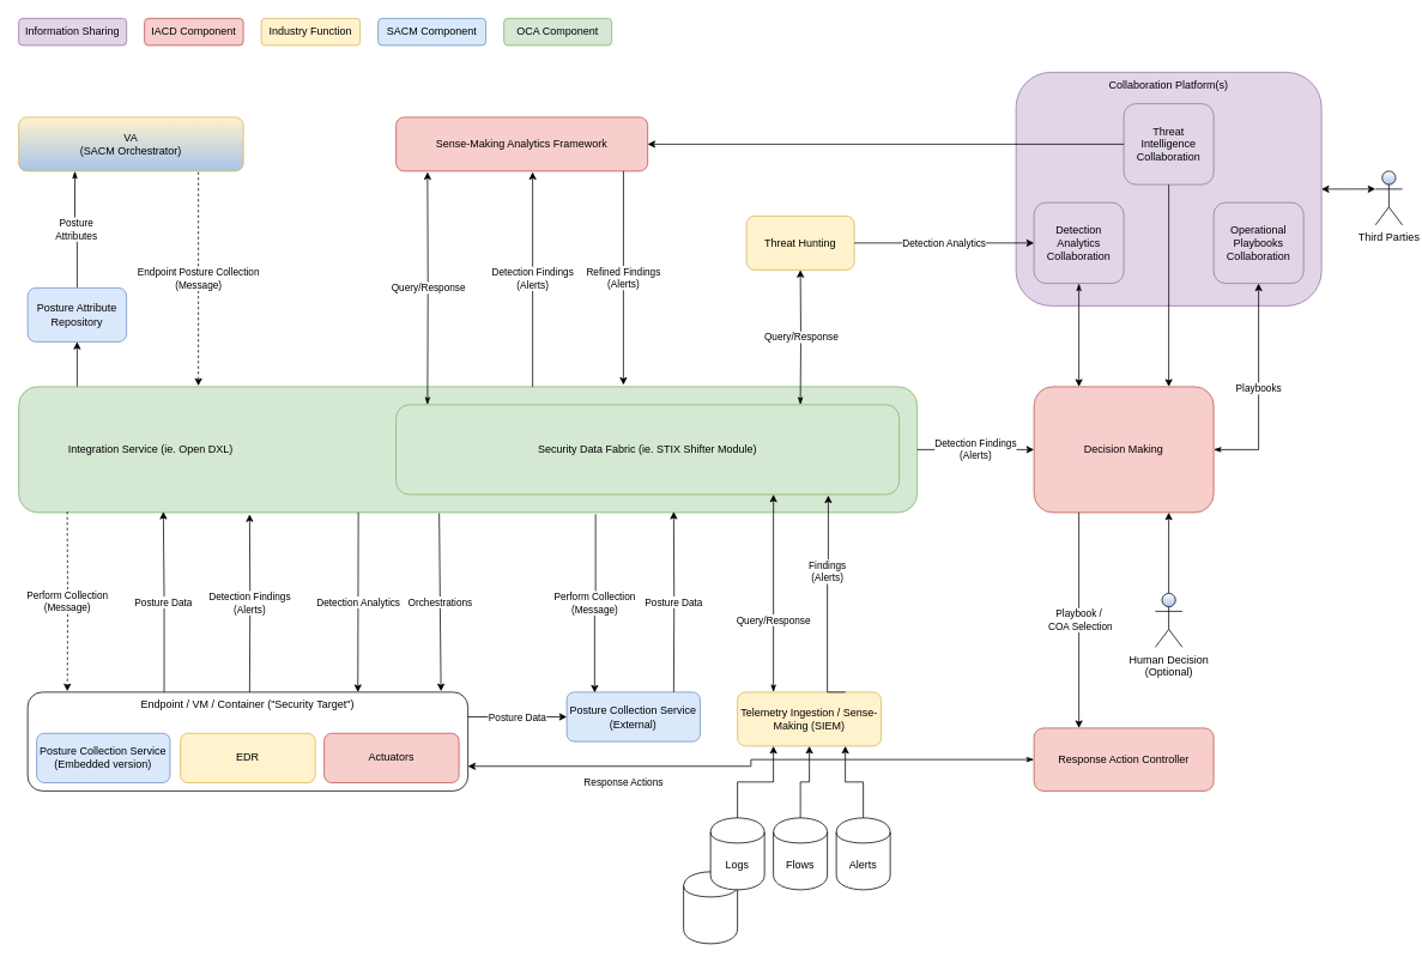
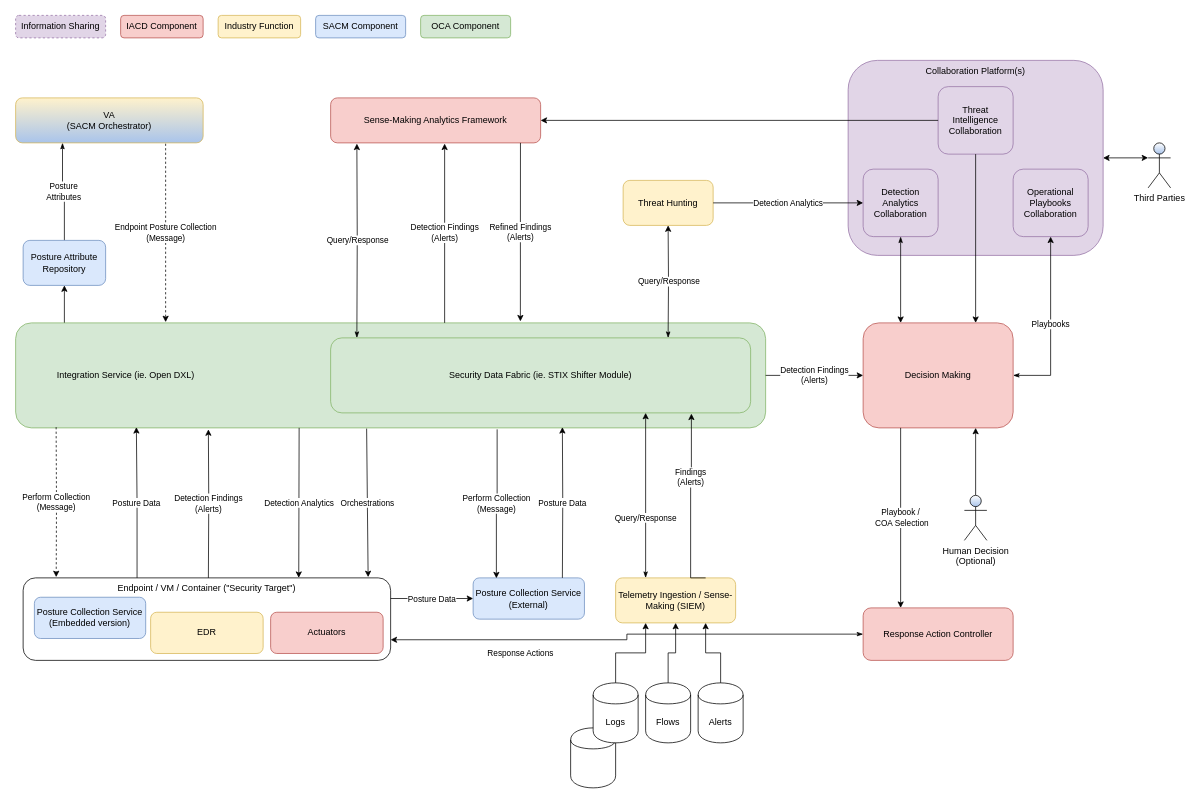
- <mxCell id="53" value="Information Sharing" style="rounded=1;whiteSpace=wrap;html=1;align=center;fillColor=#e1d5e7;strokeColor=#9673a6;" vertex="1" parent="1"><mxGeometry x="20" y="20" width="120" height="30" as="geometry" /></mxCell>
+ <mxCell id="53" value="Information Sharing" style="rounded=1;whiteSpace=wrap;html=1;align=center;fillColor=#e1d5e7;strokeColor=#9673a6;dashed=1;" vertex="1" parent="1"><mxGeometry x="20" y="20" width="120" height="30" as="geometry" /></mxCell>
- <mxCell id="16" value="Posture Collection Service (Embedded version)" style="rounded=1;whiteSpace=wrap;html=1;fillColor=#dae8fc;strokeColor=#6c8ebf;" parent="14" vertex="1"><mxGeometry x="10" y="45.833" width="148.42" height="55" as="geometry" /></mxCell>
+ <mxCell id="16" value="Posture Collection Service (Embedded version)" style="rounded=1;whiteSpace=wrap;html=1;fillColor=#dae8fc;strokeColor=#6c8ebf;" parent="14" vertex="1"><mxGeometry x="15" y="25.833" width="148.42" height="55" as="geometry" /></mxCell>
